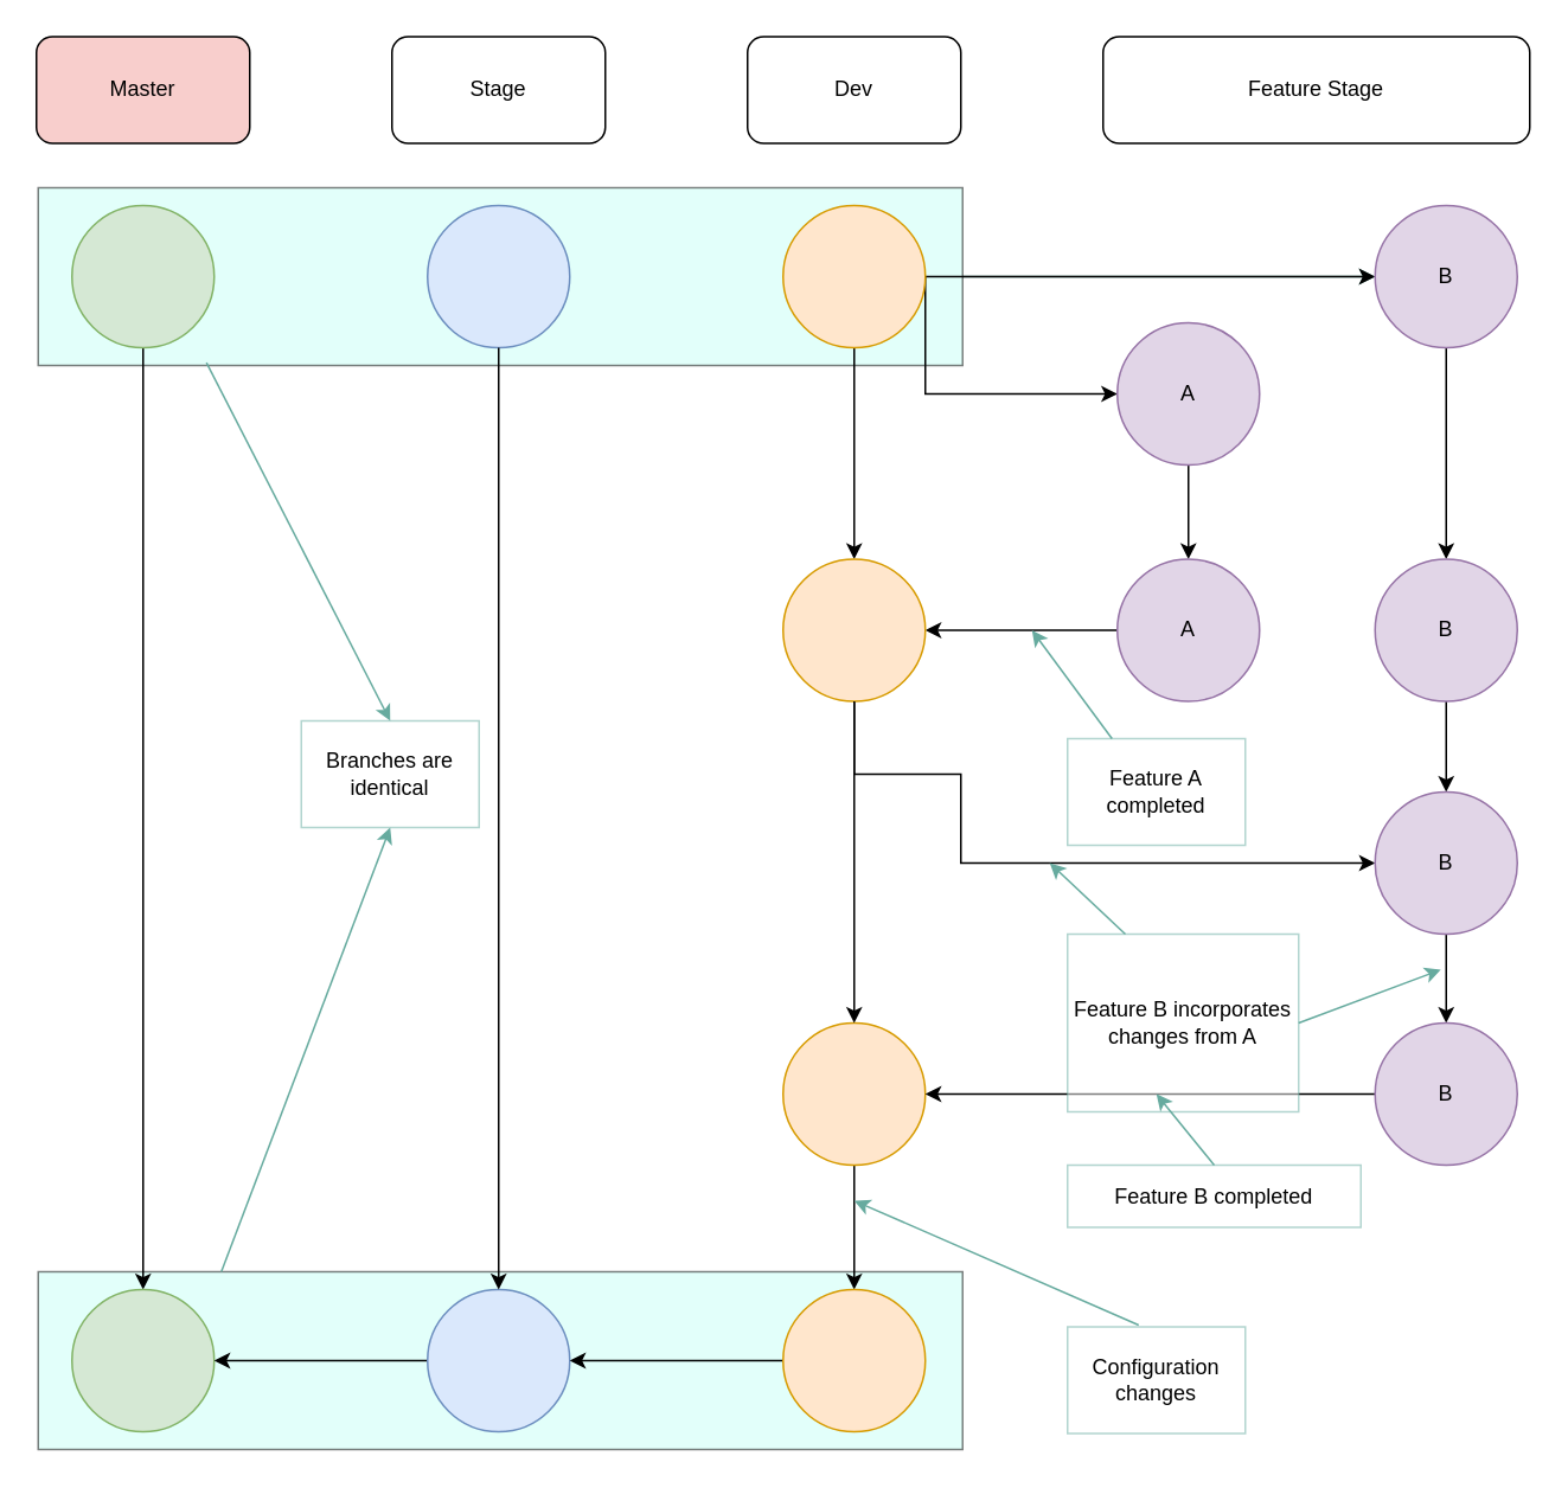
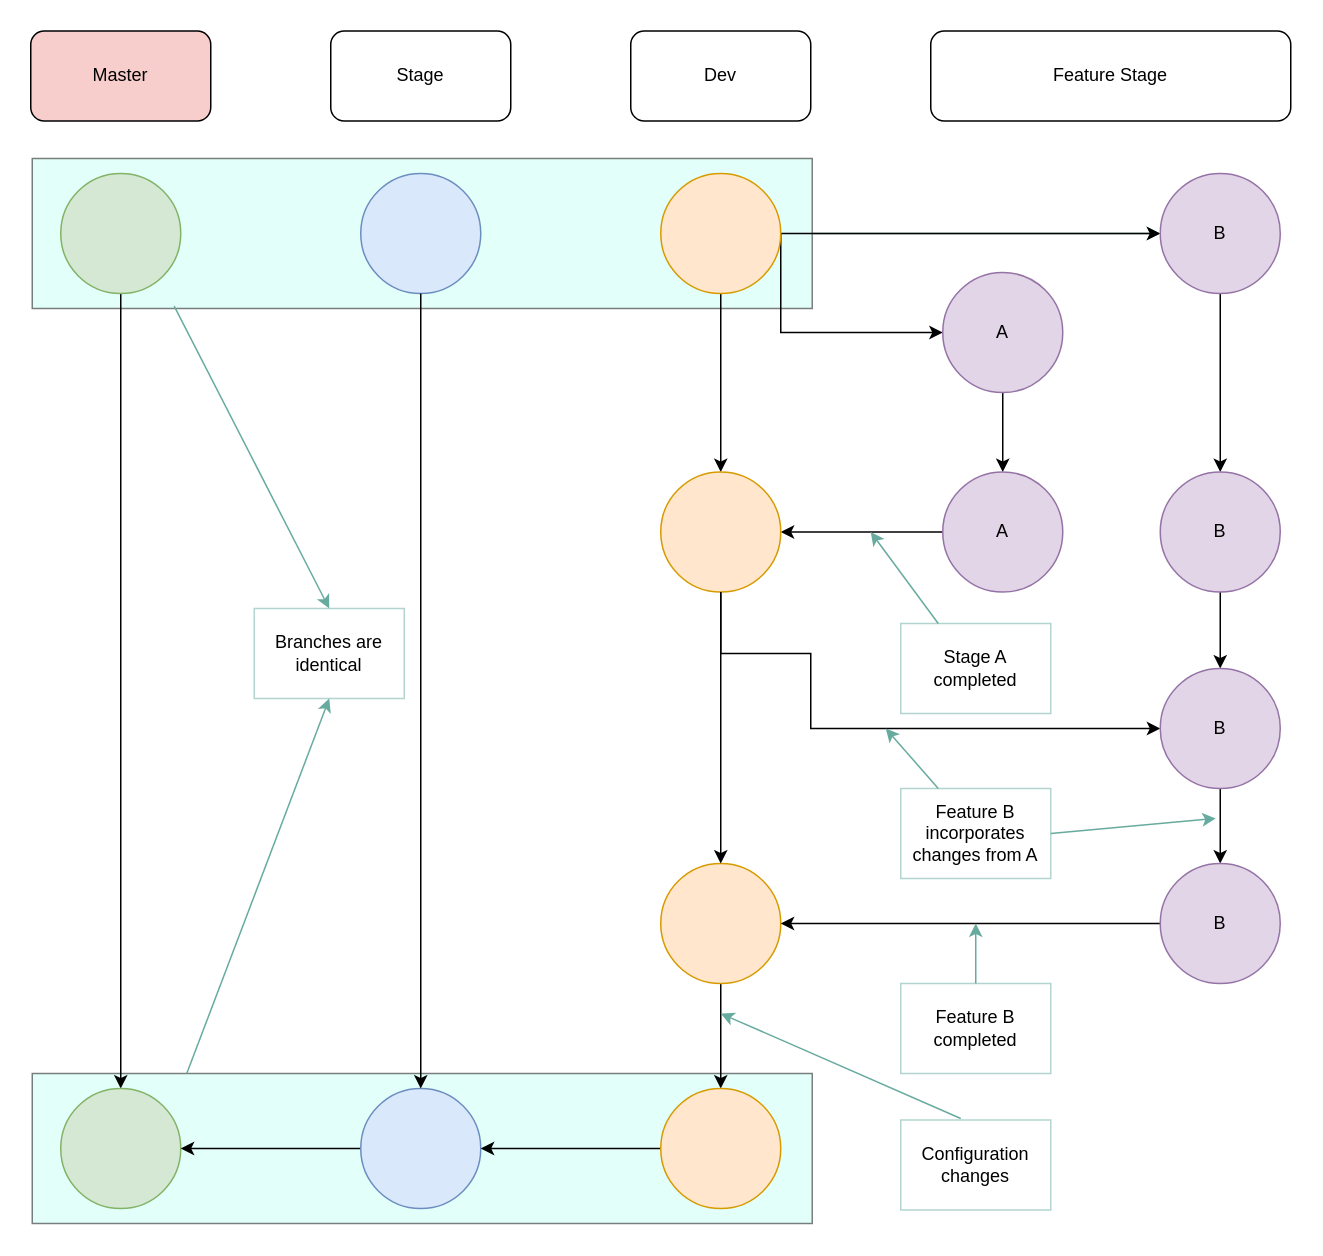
- <mxCell id="41" value="Feature A completed" style="rounded=0;whiteSpace=wrap;html=1;opacity=50;strokeColor=#67AB9F;" vertex="1" parent="1"><mxGeometry x="600" y="415" width="100" height="60" as="geometry" /></mxCell>
+ <mxCell id="41" value="Stage A completed" style="rounded=0;whiteSpace=wrap;html=1;opacity=50;strokeColor=#67AB9F;" vertex="1" parent="1"><mxGeometry x="600" y="415" width="100" height="60" as="geometry" /></mxCell>
- <mxCell id="42" value="Feature B incorporates changes from A" style="rounded=0;whiteSpace=wrap;html=1;opacity=50;strokeColor=#67AB9F;" vertex="1" parent="1"><mxGeometry x="600" y="525" width="130" height="100" as="geometry" /></mxCell>
+ <mxCell id="42" value="Feature B incorporates changes from A" style="rounded=0;whiteSpace=wrap;html=1;opacity=50;strokeColor=#67AB9F;" vertex="1" parent="1"><mxGeometry x="600" y="525" width="100" height="60" as="geometry" /></mxCell>
- <mxCell id="46" value="Feature B completed" style="rounded=0;whiteSpace=wrap;html=1;opacity=50;strokeColor=#67AB9F;" vertex="1" parent="1"><mxGeometry x="600" y="655" width="165" height="35" as="geometry" /></mxCell>
+ <mxCell id="46" value="Feature B completed" style="rounded=0;whiteSpace=wrap;html=1;opacity=50;strokeColor=#67AB9F;" vertex="1" parent="1"><mxGeometry x="600" y="655" width="100" height="60" as="geometry" /></mxCell>
